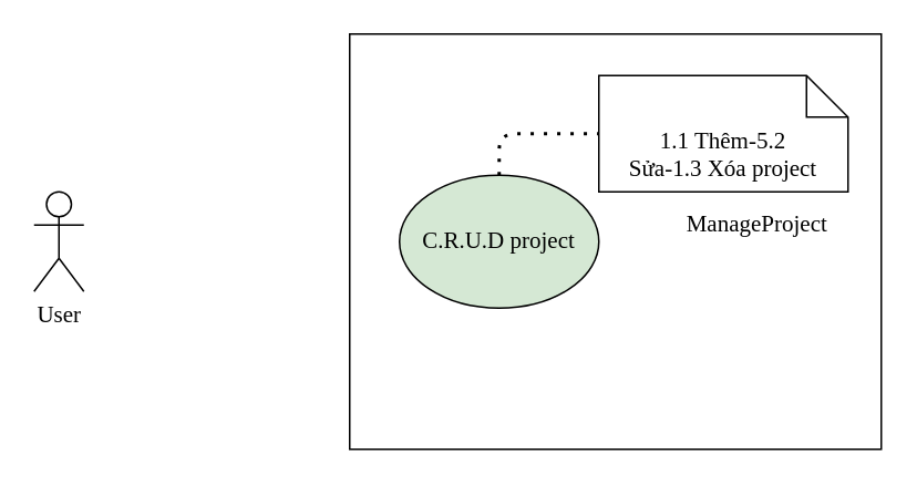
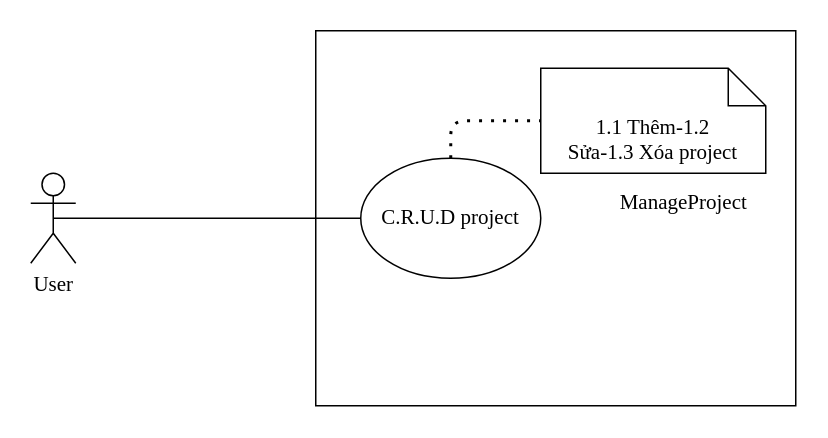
- <mxCell id="7" value="&lt;div&gt;1.1 Thêm-5.2&lt;/div&gt;&lt;div&gt;Sửa-1.3 Xóa project&lt;/div&gt;" style="shape=note2;boundedLbl=1;whiteSpace=wrap;html=1;size=25;verticalAlign=top;align=center;fontFamily=Verdana;fontSize=14;" parent="1" vertex="1"><mxGeometry x="360" y="45" width="150" height="70" as="geometry" /></mxCell>
+ <mxCell id="7" value="&lt;div&gt;1.1 Thêm-1.2&lt;/div&gt;&lt;div&gt;Sửa-1.3 Xóa project&lt;/div&gt;" style="shape=note2;boundedLbl=1;whiteSpace=wrap;html=1;size=25;verticalAlign=top;align=center;fontFamily=Verdana;fontSize=14;" parent="1" vertex="1"><mxGeometry x="360" y="45" width="150" height="70" as="geometry" /></mxCell>
+ <mxCell id="6" value="" style="endArrow=none;html=1;fontFamily=Verdana;fontSize=14;entryX=0;entryY=0.5;entryDx=0;entryDy=0;exitX=0.5;exitY=0.5;exitDx=0;exitDy=0;exitPerimeter=0;" parent="1" source="4" target="5" edge="1"><mxGeometry width="50" height="50" relative="1" as="geometry"><mxPoint x="250" y="260" as="sourcePoint" /><mxPoint x="300" y="210" as="targetPoint" /></mxGeometry></mxCell>
- <mxCell id="5" value="C.R.U.D project" style="ellipse;whiteSpace=wrap;html=1;fontFamily=Verdana;fontSize=14;fillColor=#d5e8d4;" parent="1" vertex="1"><mxGeometry x="240" y="105" width="120" height="80" as="geometry" /></mxCell>
+ <mxCell id="5" value="C.R.U.D project" style="ellipse;whiteSpace=wrap;html=1;fontFamily=Verdana;fontSize=14;" parent="1" vertex="1"><mxGeometry x="240" y="105" width="120" height="80" as="geometry" /></mxCell>
